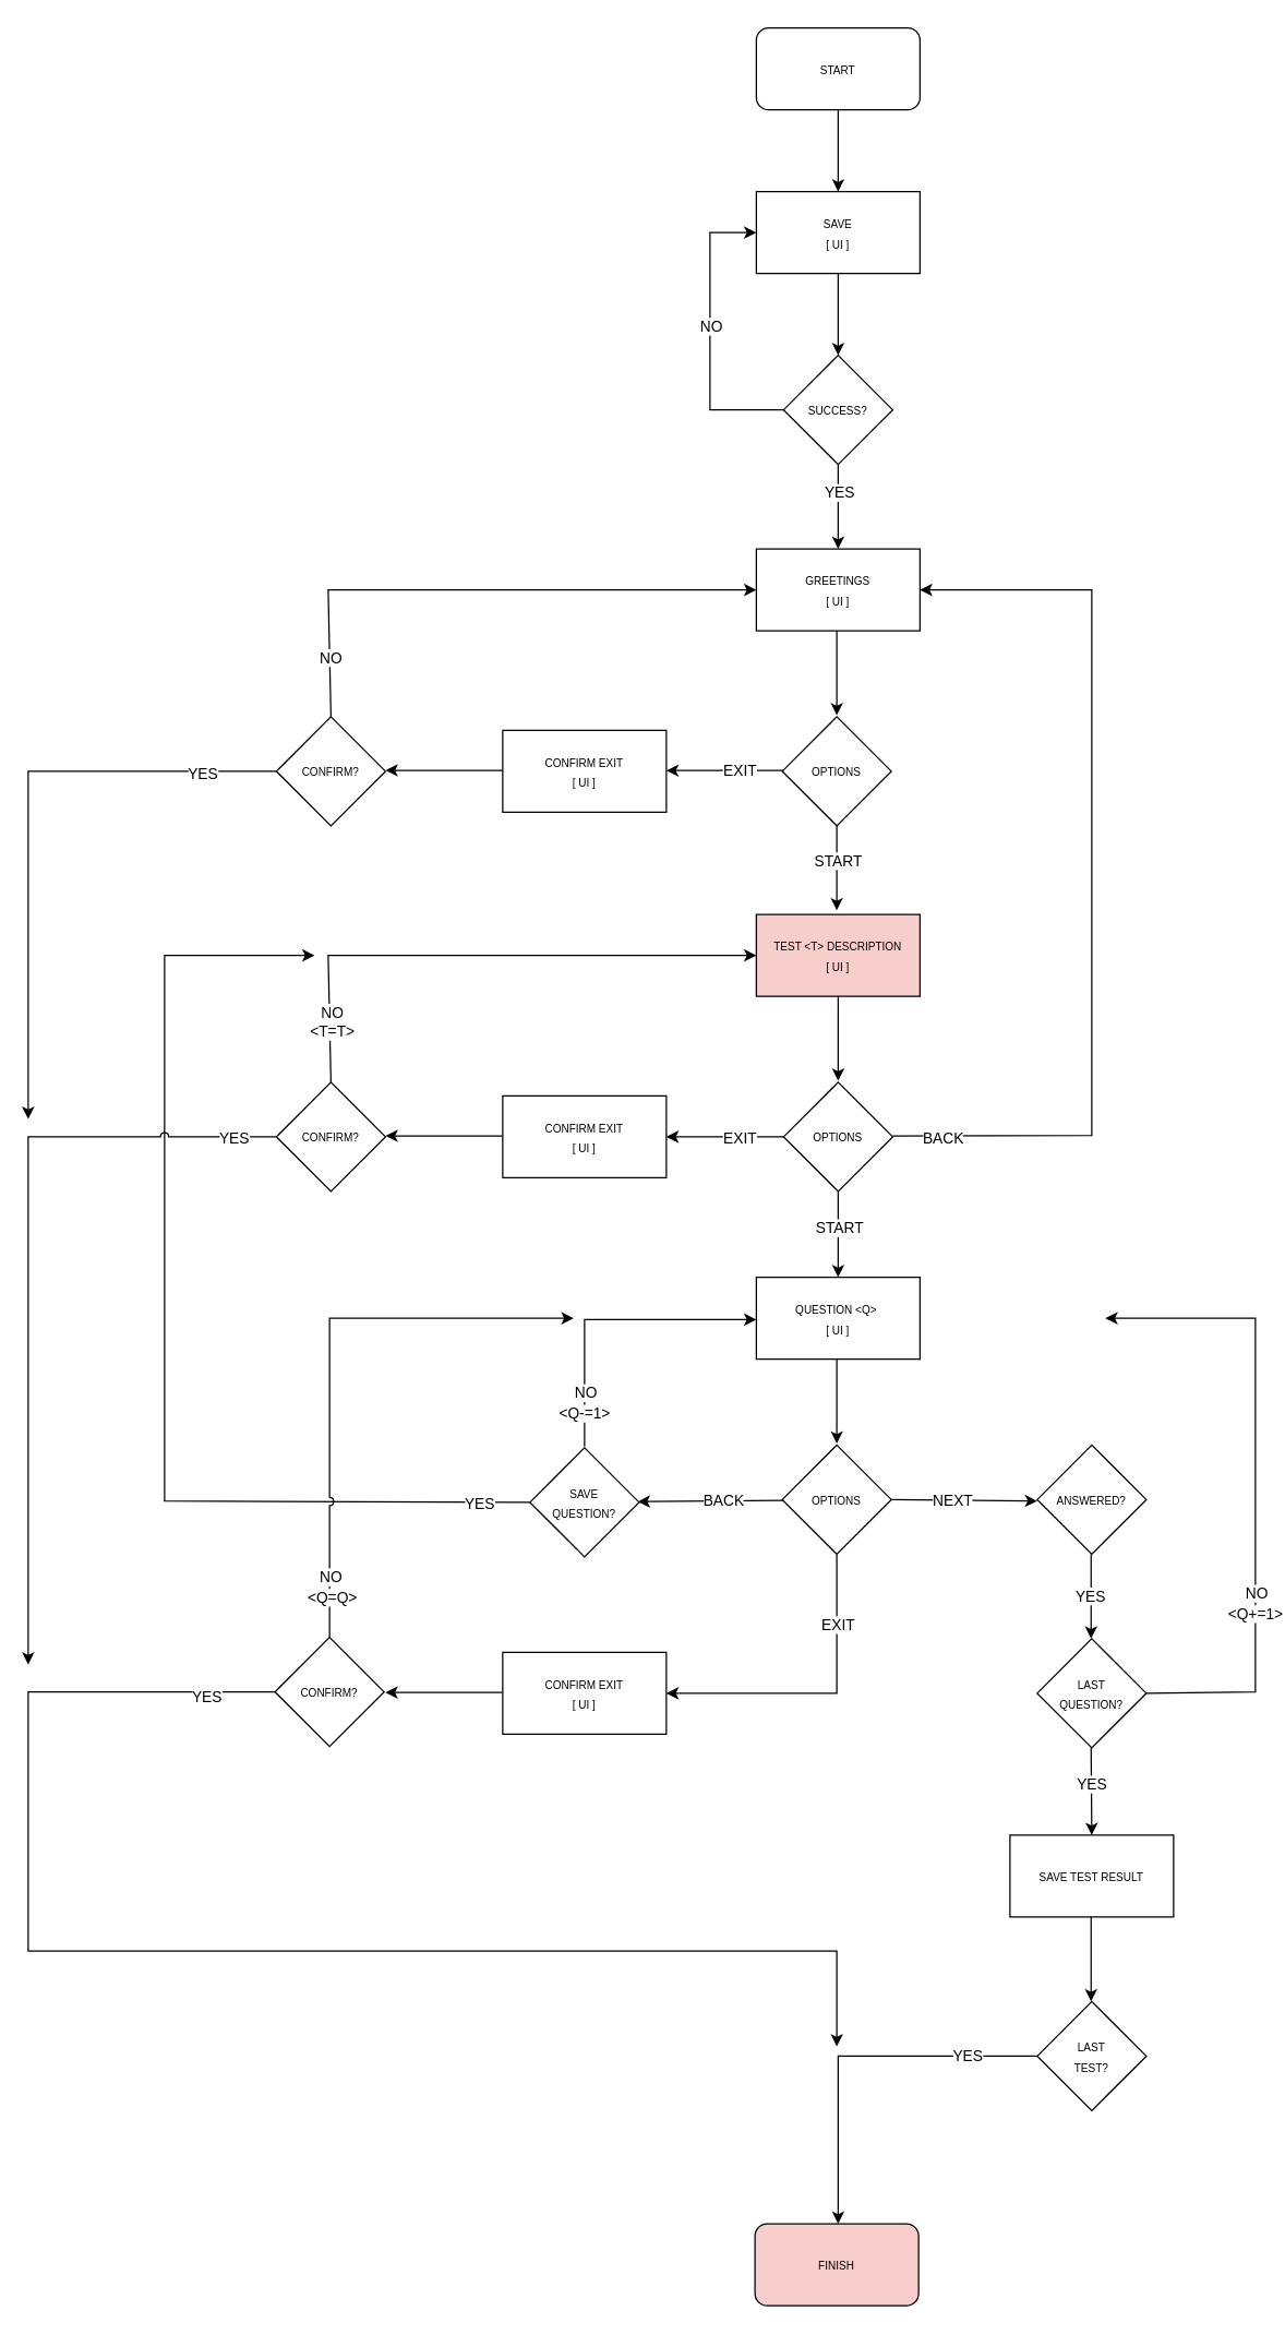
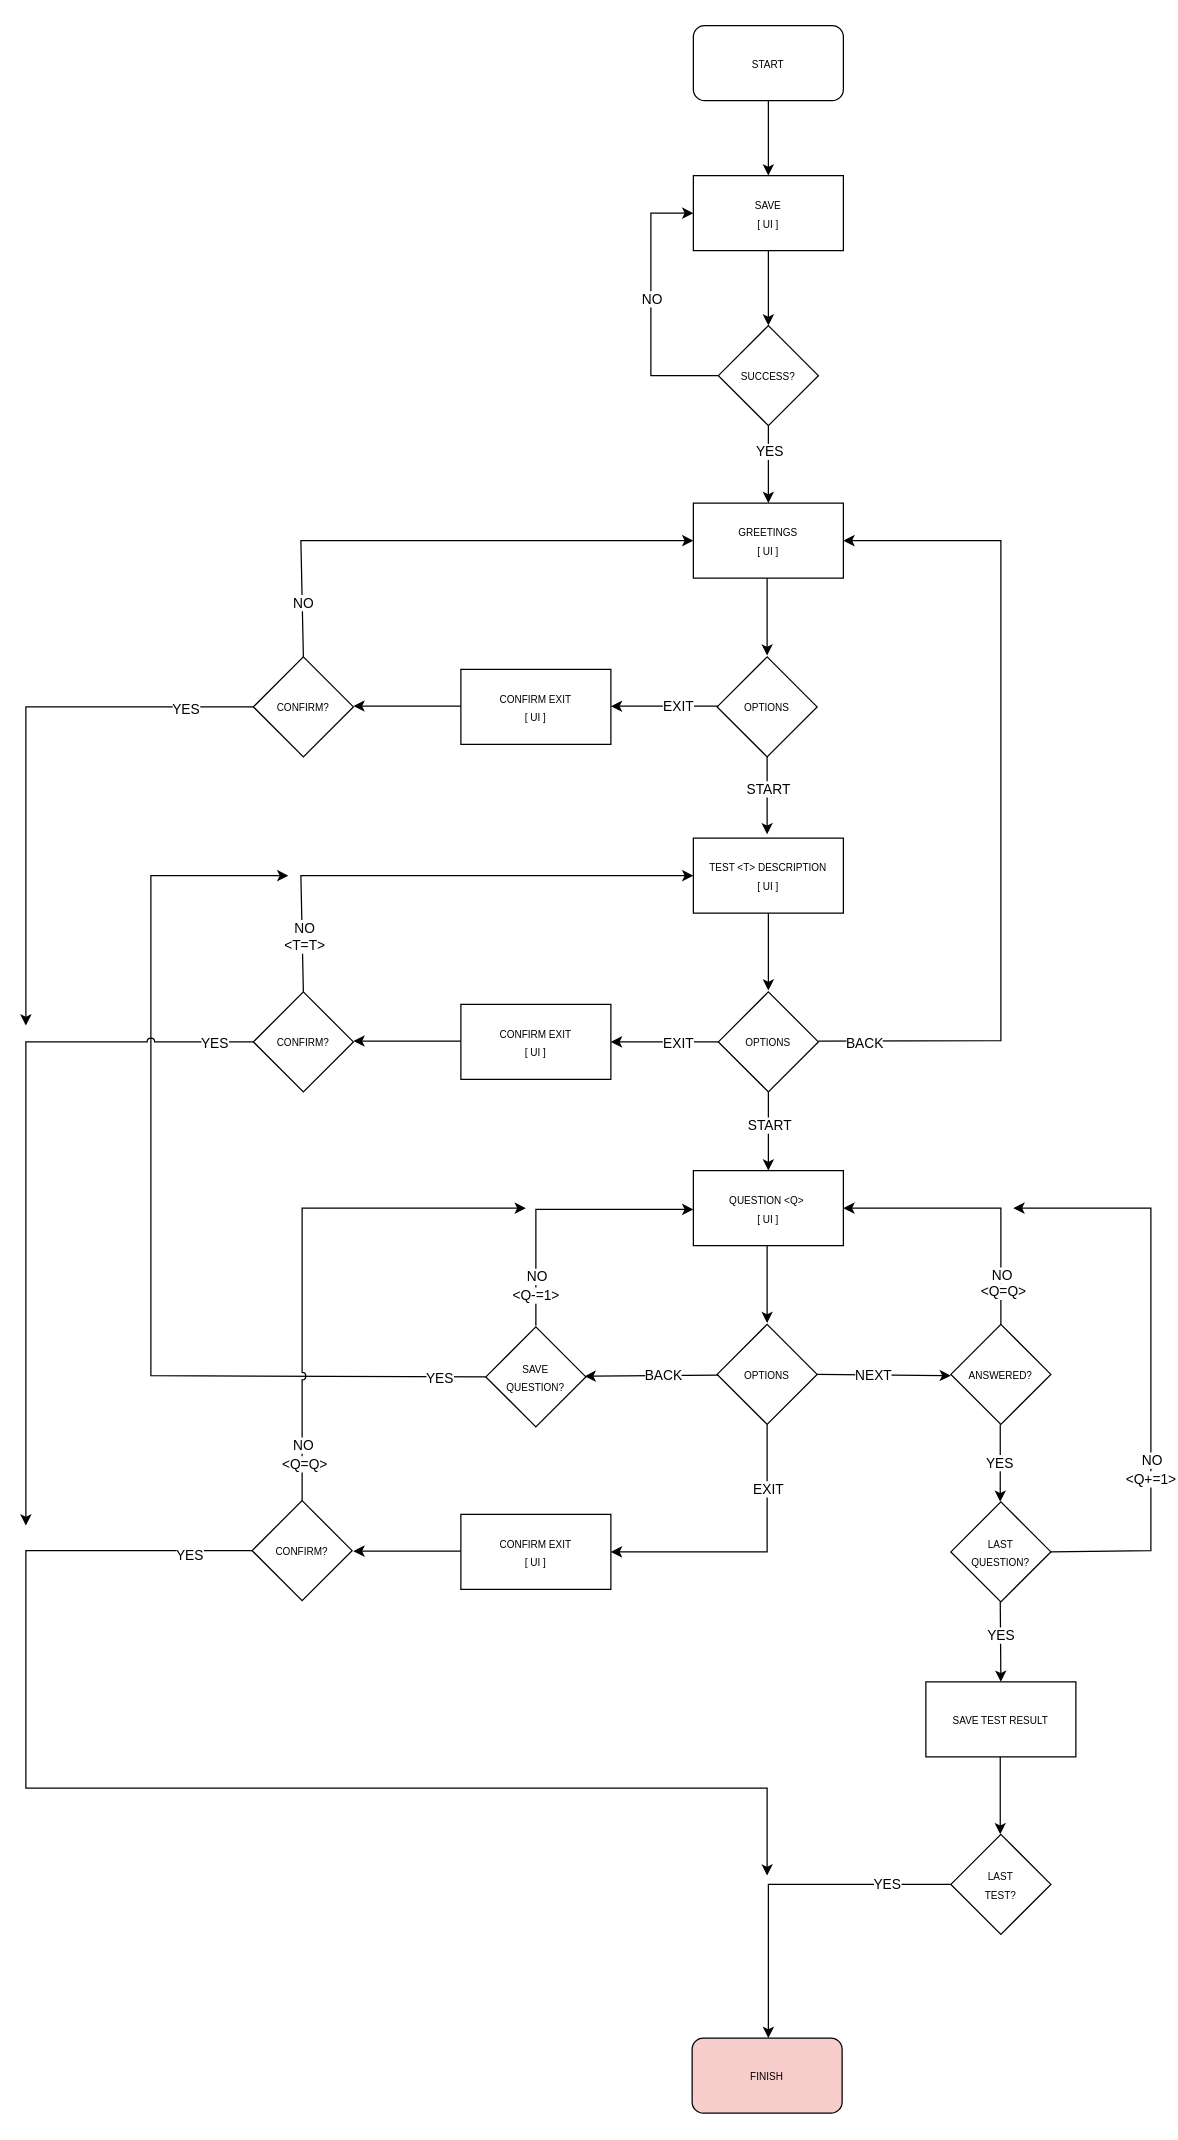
- <mxCell id="16" value="&lt;span style=&quot;font-size: 8px;&quot;&gt;TEST &amp;lt;T&amp;gt; DESCRIPTION&lt;/span&gt;&lt;div&gt;&lt;span style=&quot;font-size: 8px;&quot;&gt;[ UI ]&lt;/span&gt;&lt;/div&gt;" style="rounded=0;whiteSpace=wrap;html=1;fillColor=#f8cecc;" vertex="1" parent="1"><mxGeometry x="554" y="670" width="120" height="60" as="geometry" /></mxCell>
+ <mxCell id="16" value="&lt;span style=&quot;font-size: 8px;&quot;&gt;TEST &amp;lt;T&amp;gt; DESCRIPTION&lt;/span&gt;&lt;div&gt;&lt;span style=&quot;font-size: 8px;&quot;&gt;[ UI ]&lt;/span&gt;&lt;/div&gt;" style="rounded=0;whiteSpace=wrap;html=1;" vertex="1" parent="1"><mxGeometry x="554" y="670" width="120" height="60" as="geometry" /></mxCell>
+ <mxCell id="27" value="" style="endArrow=classic;html=1;rounded=0;exitX=0.5;exitY=0;exitDx=0;exitDy=0;entryX=1;entryY=0.5;entryDx=0;entryDy=0;" edge="1" parent="1" source="26" target="21"><mxGeometry width="50" height="50" relative="1" as="geometry"><mxPoint x="880" y="980" as="sourcePoint" /><mxPoint x="930" y="930" as="targetPoint" /><Array as="points"><mxPoint x="800" y="966" /></Array></mxGeometry></mxCell>
+ <mxCell id="28" value="NO" style="edgeLabel;html=1;align=center;verticalAlign=middle;resizable=0;points=[];" vertex="1" connectable="0" parent="27"><mxGeometry x="-0.557" y="1" relative="1" as="geometry"><mxPoint x="1" y="9" as="offset" /></mxGeometry></mxCell>
+ <mxCell id="29" value="&amp;lt;Q=Q&amp;gt;" style="edgeLabel;html=1;align=center;verticalAlign=middle;resizable=0;points=[];" vertex="1" connectable="0" parent="27"><mxGeometry x="0.502" y="-1" relative="1" as="geometry"><mxPoint x="72" y="67" as="offset" /></mxGeometry></mxCell>
